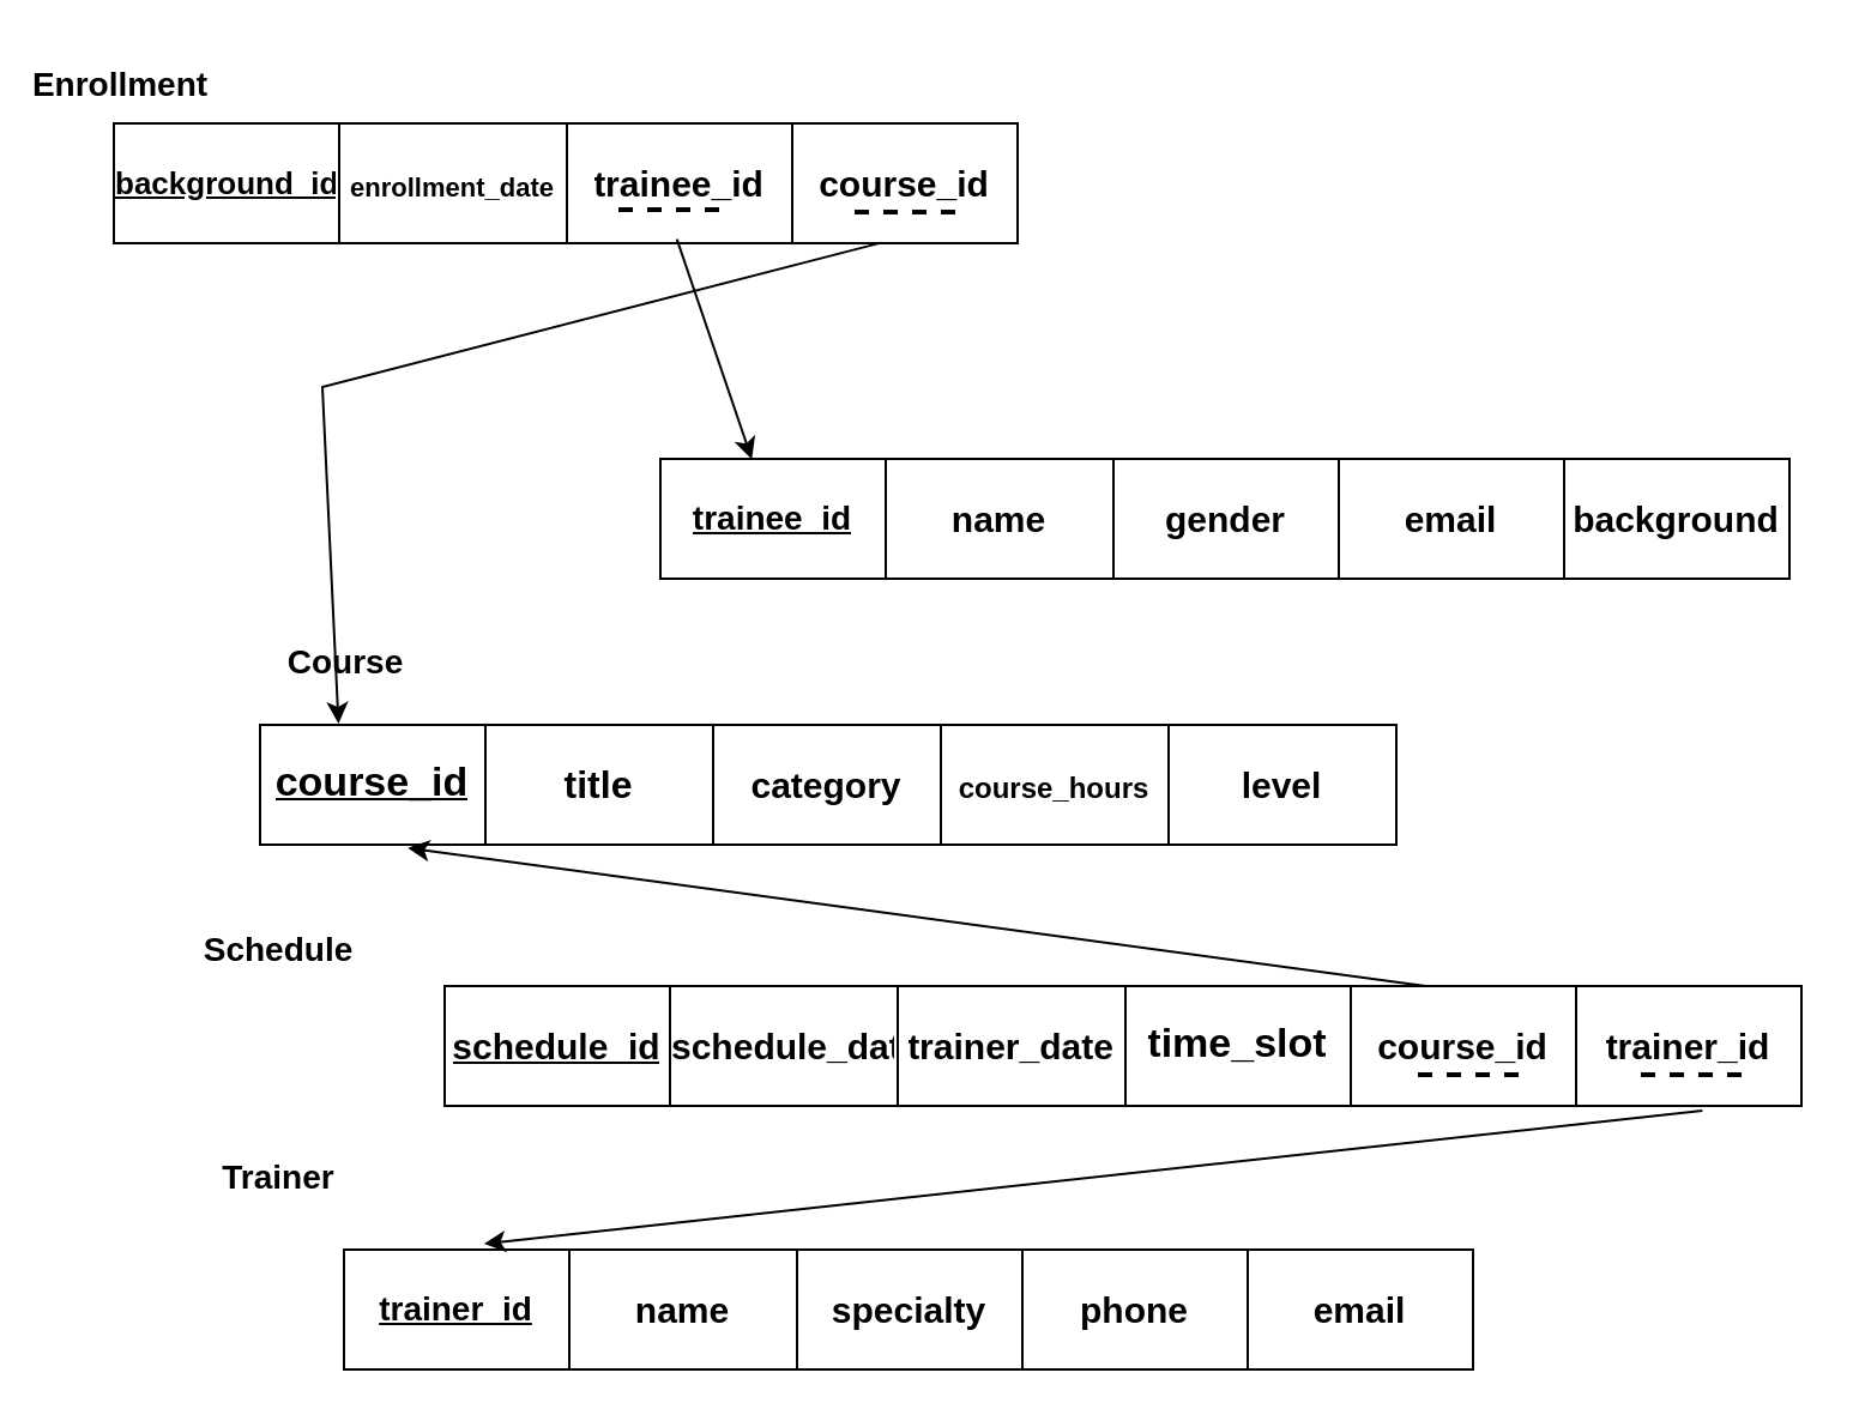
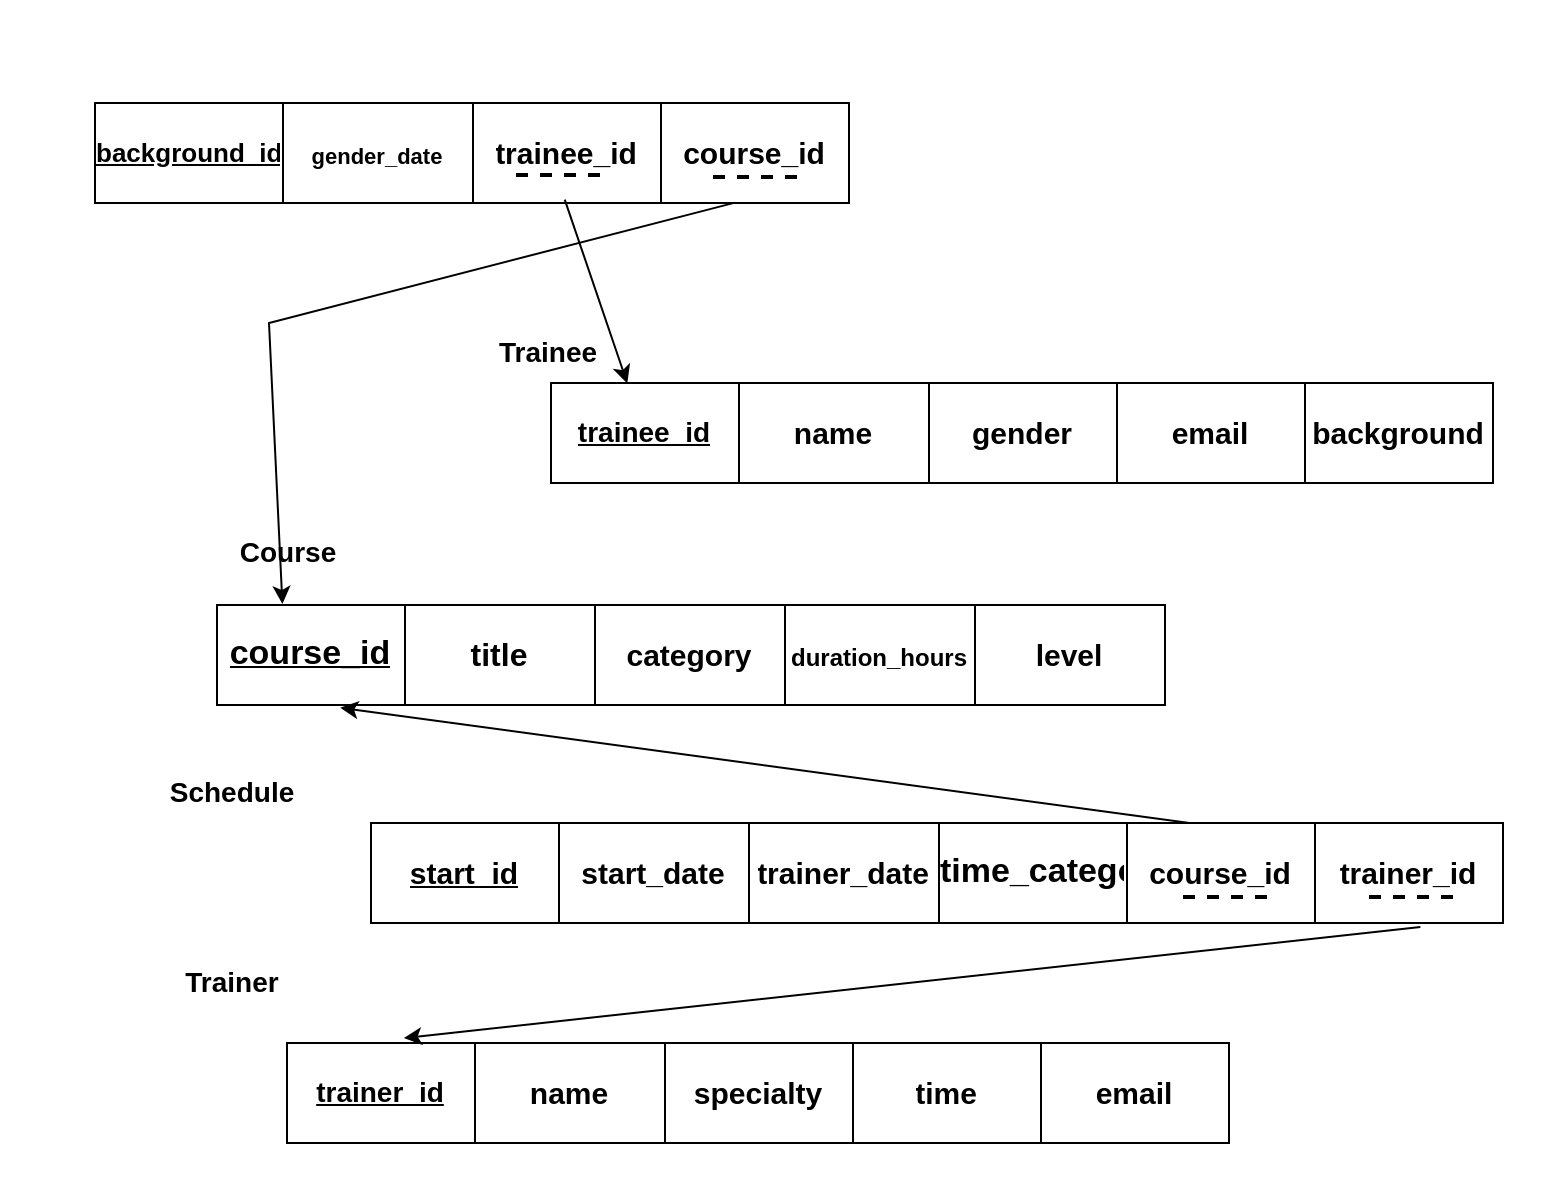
- <mxCell id="39" value="&lt;b&gt;&lt;font style=&quot;font-size: 14px;&quot;&gt;Enrollment&lt;/font&gt;&lt;/b&gt;" style="text;strokeColor=none;align=center;fillColor=none;html=1;verticalAlign=middle;whiteSpace=wrap;rounded=0;" parent="1" vertex="1"><mxGeometry x="20" y="20" width="60" height="30" as="geometry" /></mxCell>
- <mxCell id="5" value="&lt;font style=&quot;font-size: 11px;&quot;&gt;enrollment_date&lt;/font&gt;" style="shape=partialRectangle;html=1;whiteSpace=wrap;connectable=0;strokeColor=inherit;overflow=hidden;fillColor=none;top=0;left=0;bottom=0;right=0;pointerEvents=1;fontSize=15;fontStyle=1" parent="3" vertex="1"><mxGeometry x="94" width="95" height="50" as="geometry"><mxRectangle width="95" height="50" as="alternateBounds" /></mxGeometry></mxCell>
+ <mxCell id="5" value="&lt;font style=&quot;font-size: 11px;&quot;&gt;gender_date&lt;/font&gt;" style="shape=partialRectangle;html=1;whiteSpace=wrap;connectable=0;strokeColor=inherit;overflow=hidden;fillColor=none;top=0;left=0;bottom=0;right=0;pointerEvents=1;fontSize=15;fontStyle=1" parent="3" vertex="1"><mxGeometry x="94" width="95" height="50" as="geometry"><mxRectangle width="95" height="50" as="alternateBounds" /></mxGeometry></mxCell>
+ <mxCell id="40" value="&lt;b&gt;&lt;font style=&quot;font-size: 14px;&quot;&gt;Trainee&lt;/font&gt;&lt;/b&gt;" style="text;strokeColor=none;align=center;fillColor=none;html=1;verticalAlign=middle;whiteSpace=wrap;rounded=0;" parent="1" vertex="1"><mxGeometry x="244" y="161" width="60" height="30" as="geometry" /></mxCell>
- <mxCell id="21" value="&lt;font style=&quot;font-size: 12px;&quot;&gt;course_hours&lt;/font&gt;" style="shape=partialRectangle;html=1;whiteSpace=wrap;connectable=0;strokeColor=inherit;overflow=hidden;fillColor=none;top=0;left=0;bottom=0;right=0;pointerEvents=1;fontSize=15;fontStyle=1" vertex="1" parent="17"><mxGeometry x="284" width="95" height="50" as="geometry"><mxRectangle width="95" height="50" as="alternateBounds" /></mxGeometry></mxCell>
+ <mxCell id="21" value="&lt;font style=&quot;font-size: 12px;&quot;&gt;duration_hours&lt;/font&gt;" style="shape=partialRectangle;html=1;whiteSpace=wrap;connectable=0;strokeColor=inherit;overflow=hidden;fillColor=none;top=0;left=0;bottom=0;right=0;pointerEvents=1;fontSize=15;fontStyle=1" vertex="1" parent="17"><mxGeometry x="284" width="95" height="50" as="geometry"><mxRectangle width="95" height="50" as="alternateBounds" /></mxGeometry></mxCell>
- <mxCell id="25" value="&lt;b&gt;&lt;font style=&quot;font-size: 15px;&quot;&gt;&lt;u&gt;schedule_id&lt;/u&gt;&lt;/font&gt;&lt;/b&gt;" style="shape=partialRectangle;html=1;whiteSpace=wrap;connectable=0;strokeColor=inherit;overflow=hidden;fillColor=none;top=0;left=0;bottom=0;right=0;pointerEvents=1;" parent="24" vertex="1"><mxGeometry width="94" height="50" as="geometry"><mxRectangle width="94" height="50" as="alternateBounds" /></mxGeometry></mxCell>
+ <mxCell id="25" value="&lt;b&gt;&lt;font style=&quot;font-size: 15px;&quot;&gt;&lt;u&gt;start_id&lt;/u&gt;&lt;/font&gt;&lt;/b&gt;" style="shape=partialRectangle;html=1;whiteSpace=wrap;connectable=0;strokeColor=inherit;overflow=hidden;fillColor=none;top=0;left=0;bottom=0;right=0;pointerEvents=1;" parent="24" vertex="1"><mxGeometry width="94" height="50" as="geometry"><mxRectangle width="94" height="50" as="alternateBounds" /></mxGeometry></mxCell>
- <mxCell id="26" value="schedule_date" style="shape=partialRectangle;html=1;whiteSpace=wrap;connectable=0;strokeColor=inherit;overflow=hidden;fillColor=none;top=0;left=0;bottom=0;right=0;pointerEvents=1;fontSize=15;fontStyle=1" parent="24" vertex="1"><mxGeometry x="94" width="95" height="50" as="geometry"><mxRectangle width="95" height="50" as="alternateBounds" /></mxGeometry></mxCell>
+ <mxCell id="26" value="start_date" style="shape=partialRectangle;html=1;whiteSpace=wrap;connectable=0;strokeColor=inherit;overflow=hidden;fillColor=none;top=0;left=0;bottom=0;right=0;pointerEvents=1;fontSize=15;fontStyle=1" parent="24" vertex="1"><mxGeometry x="94" width="95" height="50" as="geometry"><mxRectangle width="95" height="50" as="alternateBounds" /></mxGeometry></mxCell>
- <mxCell id="28" value="&lt;font style=&quot;font-size: 17px;&quot;&gt;time_slot&lt;/font&gt;" style="shape=partialRectangle;html=1;whiteSpace=wrap;connectable=0;strokeColor=inherit;overflow=hidden;fillColor=none;top=0;left=0;bottom=0;right=0;pointerEvents=1;fontSize=15;fontStyle=1" parent="24" vertex="1"><mxGeometry x="284" width="94" height="50" as="geometry"><mxRectangle width="94" height="50" as="alternateBounds" /></mxGeometry></mxCell>
+ <mxCell id="28" value="&lt;font style=&quot;font-size: 17px;&quot;&gt;time_category&lt;/font&gt;" style="shape=partialRectangle;html=1;whiteSpace=wrap;connectable=0;strokeColor=inherit;overflow=hidden;fillColor=none;top=0;left=0;bottom=0;right=0;pointerEvents=1;fontSize=15;fontStyle=1" parent="24" vertex="1"><mxGeometry x="284" width="94" height="50" as="geometry"><mxRectangle width="94" height="50" as="alternateBounds" /></mxGeometry></mxCell>
- <mxCell id="37" value="phone" style="shape=partialRectangle;html=1;whiteSpace=wrap;connectable=0;strokeColor=inherit;overflow=hidden;fillColor=none;top=0;left=0;bottom=0;right=0;pointerEvents=1;fontSize=15;fontStyle=1" vertex="1" parent="33"><mxGeometry x="283" width="94" height="50" as="geometry"><mxRectangle width="94" height="50" as="alternateBounds" /></mxGeometry></mxCell>
+ <mxCell id="37" value="time" style="shape=partialRectangle;html=1;whiteSpace=wrap;connectable=0;strokeColor=inherit;overflow=hidden;fillColor=none;top=0;left=0;bottom=0;right=0;pointerEvents=1;fontSize=15;fontStyle=1" vertex="1" parent="33"><mxGeometry x="283" width="94" height="50" as="geometry"><mxRectangle width="94" height="50" as="alternateBounds" /></mxGeometry></mxCell>
